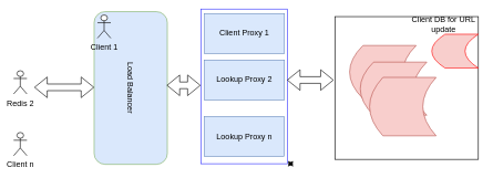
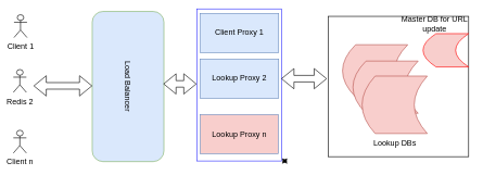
- <mxCell id="17" value="&lt;span style=&quot;text-align: left&quot;&gt;Client DB for URL update&lt;/span&gt;" style="text;html=1;strokeColor=none;fillColor=none;align=center;verticalAlign=middle;whiteSpace=wrap;rounded=0;" vertex="1" parent="1"><mxGeometry x="613.5" y="22" width="105" height="30" as="geometry" /></mxCell>
+ <mxCell id="17" value="&lt;span style=&quot;text-align: left&quot;&gt;Master DB for URL update&lt;/span&gt;" style="text;html=1;strokeColor=none;fillColor=none;align=center;verticalAlign=middle;whiteSpace=wrap;rounded=0;" vertex="1" parent="1"><mxGeometry x="613.5" y="22" width="105" height="30" as="geometry" /></mxCell>
- <mxCell id="10" value="Client 1" style="shape=umlActor;verticalLabelPosition=bottom;verticalAlign=top;html=1;outlineConnect=0;" vertex="1" parent="1"><mxGeometry x="146" y="22" width="20" height="35" as="geometry" /></mxCell>
+ <mxCell id="10" value="Client 1" style="shape=umlActor;verticalLabelPosition=bottom;verticalAlign=top;html=1;outlineConnect=0;" vertex="1" parent="1"><mxGeometry x="21" y="22" width="20" height="35" as="geometry" /></mxCell>
- <mxCell id="6" value="Lookup Proxy n" style="rounded=0;whiteSpace=wrap;html=1;fillColor=#dae8fc;strokeColor=#6c8ebf;" vertex="1" parent="1"><mxGeometry x="306.62" y="175" width="120" height="60" as="geometry" /></mxCell>
+ <mxCell id="6" value="Lookup Proxy n" style="rounded=0;whiteSpace=wrap;html=1;fillColor=#f8cecc;strokeColor=#6c8ebf;" vertex="1" parent="1"><mxGeometry x="306.62" y="175" width="120" height="60" as="geometry" /></mxCell>
+ <mxCell id="18" value="&lt;span style=&quot;text-align: left&quot;&gt;Lookup DBs&lt;/span&gt;" style="text;html=1;strokeColor=none;fillColor=none;align=center;verticalAlign=middle;whiteSpace=wrap;rounded=0;" vertex="1" parent="1"><mxGeometry x="552.5" y="204" width="105" height="30" as="geometry" /></mxCell>
